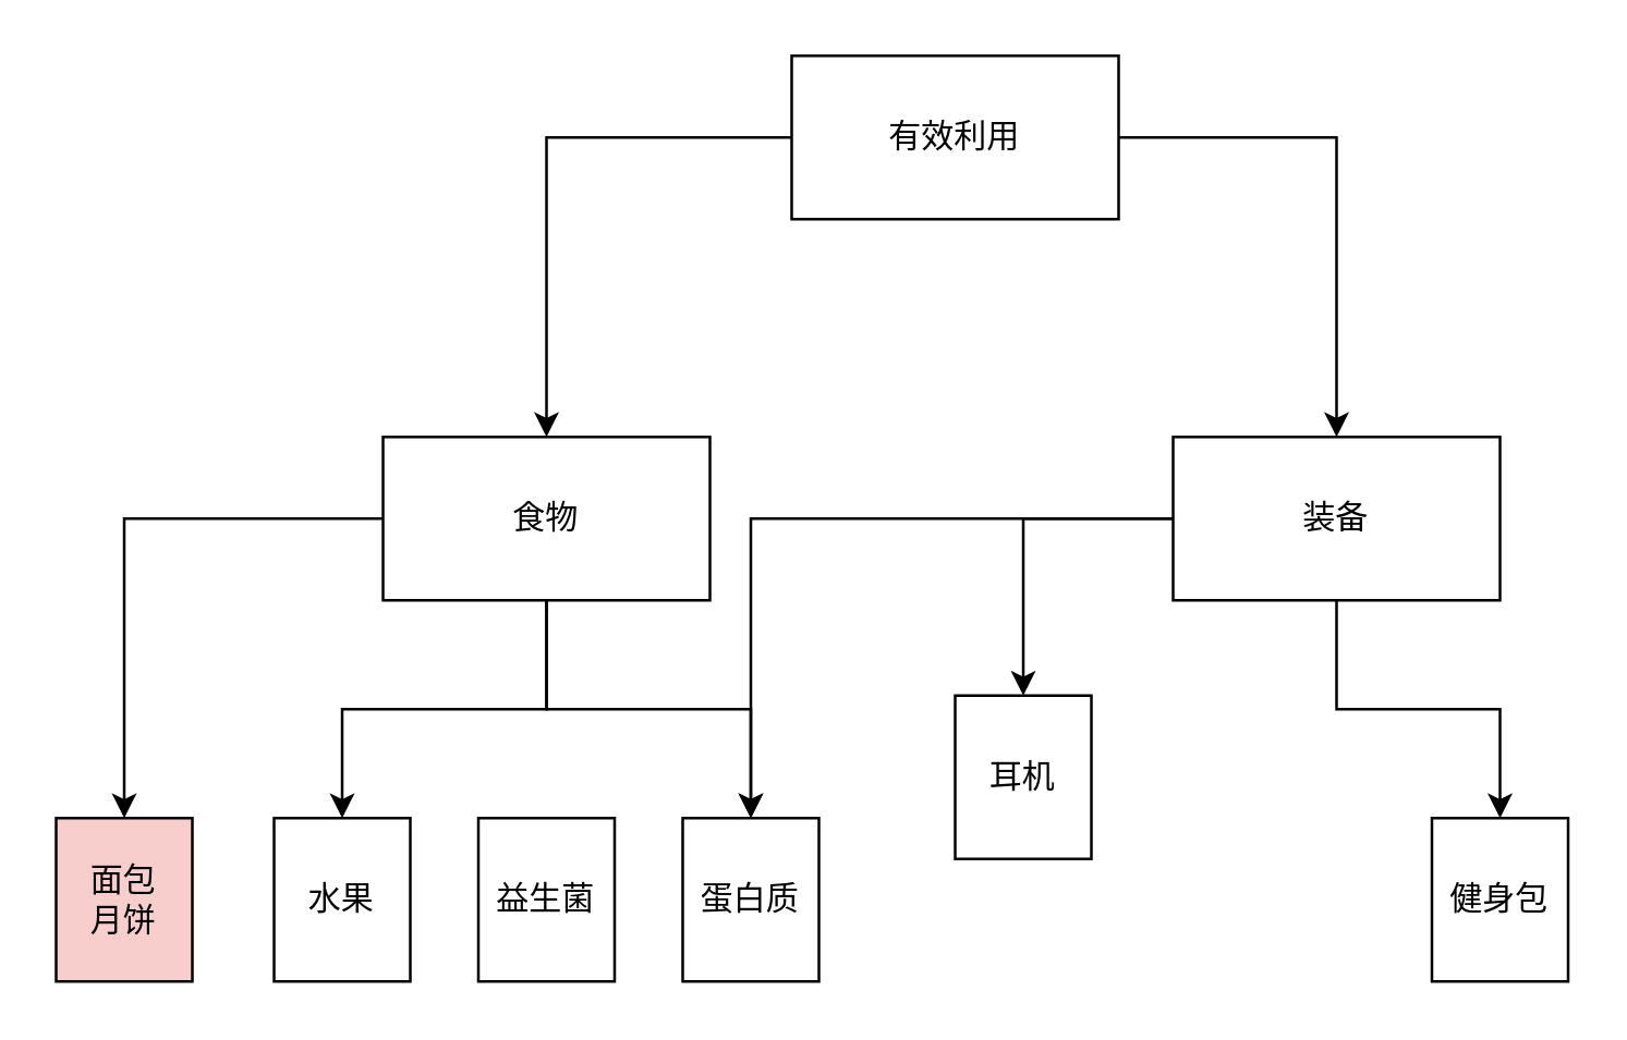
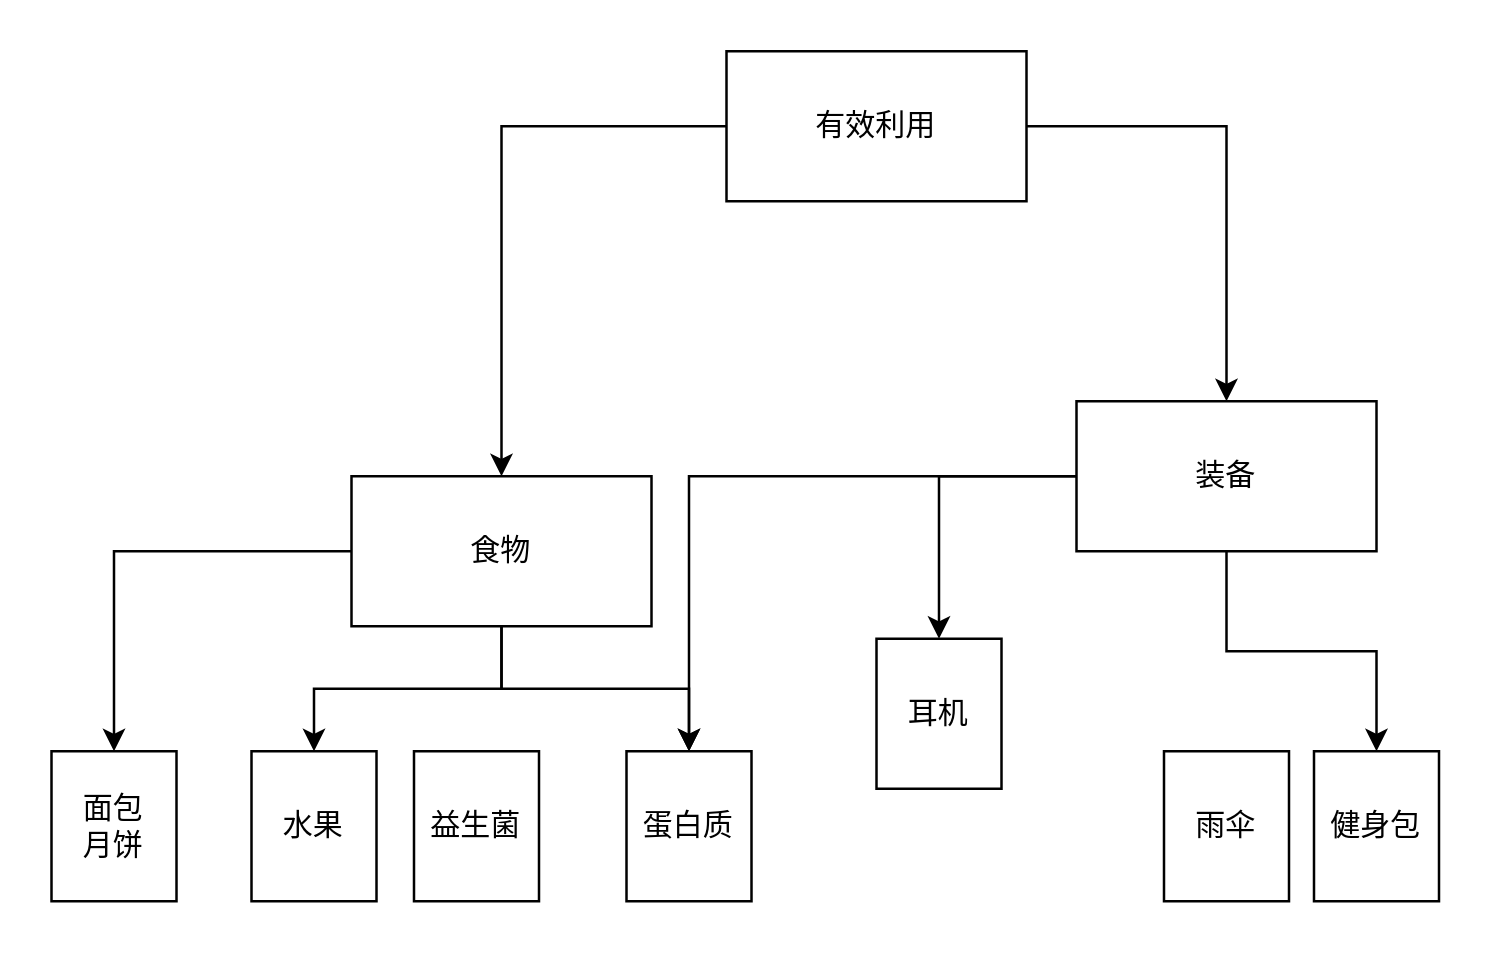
- <mxCell id="12" value="食物" style="rounded=0;whiteSpace=wrap;html=1;" vertex="1" parent="1"><mxGeometry x="140" y="160" width="120" height="60" as="geometry" /></mxCell>
+ <mxCell id="12" value="食物" style="rounded=0;whiteSpace=wrap;html=1;" vertex="1" parent="1"><mxGeometry x="140" y="190" width="120" height="60" as="geometry" /></mxCell>
- <mxCell id="19" value="面包&lt;div&gt;月饼&lt;/div&gt;" style="rounded=0;whiteSpace=wrap;html=1;fillColor=#f8cecc;" vertex="1" parent="1"><mxGeometry x="20" y="300" width="50" height="60" as="geometry" /></mxCell>
+ <mxCell id="19" value="面包&lt;div&gt;月饼&lt;/div&gt;" style="rounded=0;whiteSpace=wrap;html=1;" vertex="1" parent="1"><mxGeometry x="20" y="300" width="50" height="60" as="geometry" /></mxCell>
- <mxCell id="13" value="&lt;div&gt;益生菌&lt;/div&gt;" style="rounded=0;whiteSpace=wrap;html=1;" vertex="1" parent="1"><mxGeometry x="175" y="300" width="50" height="60" as="geometry" /></mxCell>
+ <mxCell id="13" value="&lt;div&gt;益生菌&lt;/div&gt;" style="rounded=0;whiteSpace=wrap;html=1;" vertex="1" parent="1"><mxGeometry x="165" y="300" width="50" height="60" as="geometry" /></mxCell>
+ <mxCell id="15" value="雨伞" style="rounded=0;whiteSpace=wrap;html=1;" vertex="1" parent="1"><mxGeometry x="465" y="300" width="50" height="60" as="geometry" /></mxCell>
